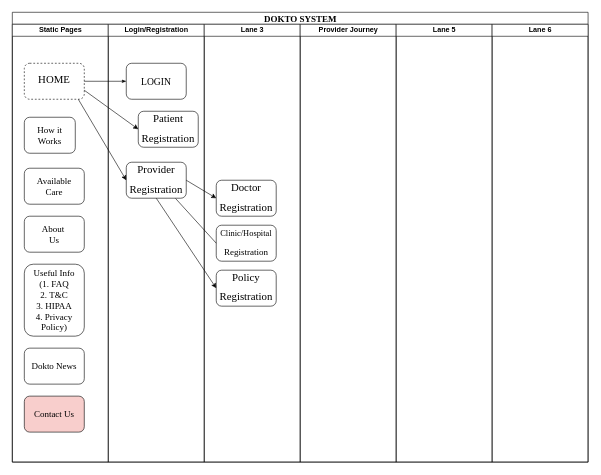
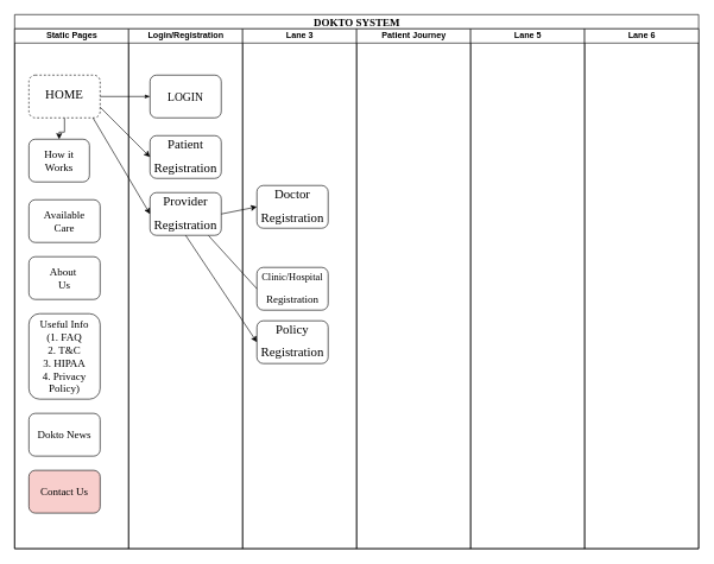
- <mxCell id="20" value="Provider Journey" style="swimlane;html=1;startSize=20;" parent="2" vertex="1"><mxGeometry x="480" y="20" width="160" height="730" as="geometry" /></mxCell>
+ <mxCell id="20" value="Patient Journey" style="swimlane;html=1;startSize=20;" parent="2" vertex="1"><mxGeometry x="480" y="20" width="160" height="730" as="geometry" /></mxCell>
+ <mxCell id="4" value="" style="edgeStyle=orthogonalEdgeStyle;rounded=0;orthogonalLoop=1;jettySize=auto;html=1;" edge="1" parent="3" source="5" target="6"><mxGeometry relative="1" as="geometry" /></mxCell>
- <mxCell id="14" value="&lt;p style=&quot;line-height: 270%&quot;&gt;&lt;font style=&quot;font-size: 18px&quot;&gt;Patient&lt;/font&gt;&lt;/p&gt;&lt;p style=&quot;line-height: 270%&quot;&gt;&lt;font style=&quot;font-size: 18px&quot;&gt;Registration&lt;/font&gt;&lt;/p&gt;" style="rounded=1;whiteSpace=wrap;html=1;shadow=0;labelBackgroundColor=none;strokeWidth=1;fontFamily=Verdana;fontSize=8;align=center;" vertex="1" parent="12"><mxGeometry x="50" y="145" width="100" height="60" as="geometry" /></mxCell>
+ <mxCell id="14" value="&lt;p style=&quot;line-height: 270%&quot;&gt;&lt;font style=&quot;font-size: 18px&quot;&gt;Patient&lt;/font&gt;&lt;/p&gt;&lt;p style=&quot;line-height: 270%&quot;&gt;&lt;font style=&quot;font-size: 18px&quot;&gt;Registration&lt;/font&gt;&lt;/p&gt;" style="rounded=1;whiteSpace=wrap;html=1;shadow=0;labelBackgroundColor=none;strokeWidth=1;fontFamily=Verdana;fontSize=8;align=center;" vertex="1" parent="12"><mxGeometry x="30" y="150" width="100" height="60" as="geometry" /></mxCell>
- <mxCell id="18" value="&lt;p style=&quot;line-height: 270%&quot;&gt;&lt;font style=&quot;font-size: 18px&quot;&gt;Doctor&lt;/font&gt;&lt;/p&gt;&lt;p style=&quot;line-height: 270%&quot;&gt;&lt;font style=&quot;font-size: 18px&quot;&gt;Registration&lt;/font&gt;&lt;/p&gt;" style="rounded=1;whiteSpace=wrap;html=1;shadow=0;labelBackgroundColor=none;strokeWidth=1;fontFamily=Verdana;fontSize=8;align=center;" vertex="1" parent="16"><mxGeometry x="20" y="260" width="100" height="60" as="geometry" /></mxCell>
+ <mxCell id="18" value="&lt;p style=&quot;line-height: 270%&quot;&gt;&lt;font style=&quot;font-size: 18px&quot;&gt;Doctor&lt;/font&gt;&lt;/p&gt;&lt;p style=&quot;line-height: 270%&quot;&gt;&lt;font style=&quot;font-size: 18px&quot;&gt;Registration&lt;/font&gt;&lt;/p&gt;" style="rounded=1;whiteSpace=wrap;html=1;shadow=0;labelBackgroundColor=none;strokeWidth=1;fontFamily=Verdana;fontSize=8;align=center;" vertex="1" parent="16"><mxGeometry x="20" y="220" width="100" height="60" as="geometry" /></mxCell>
